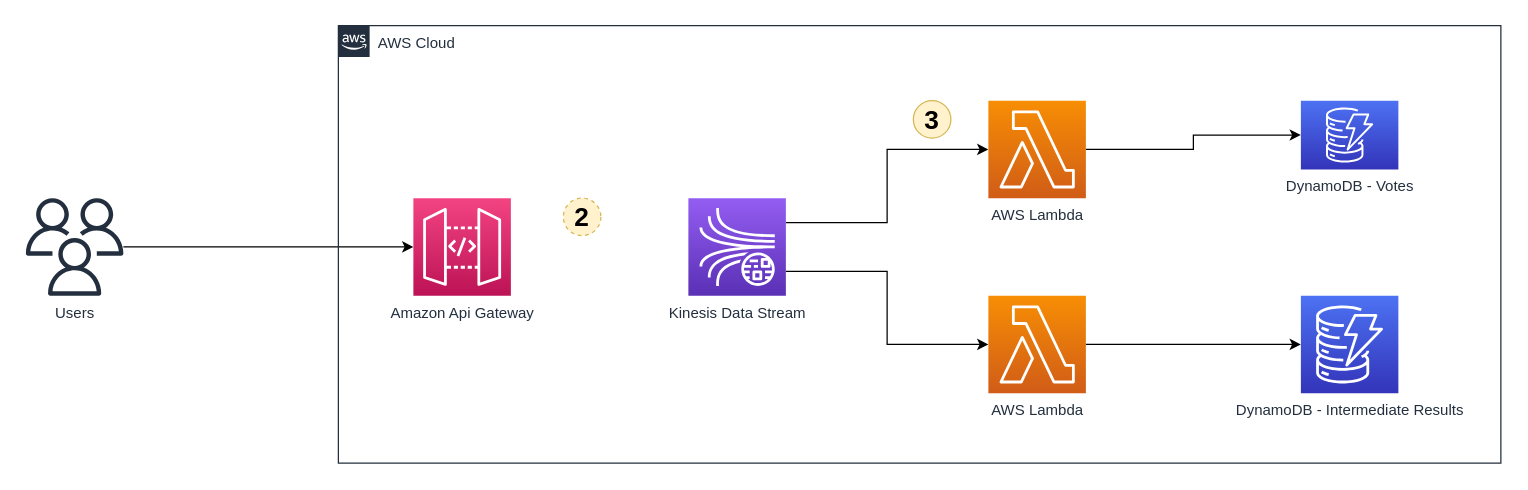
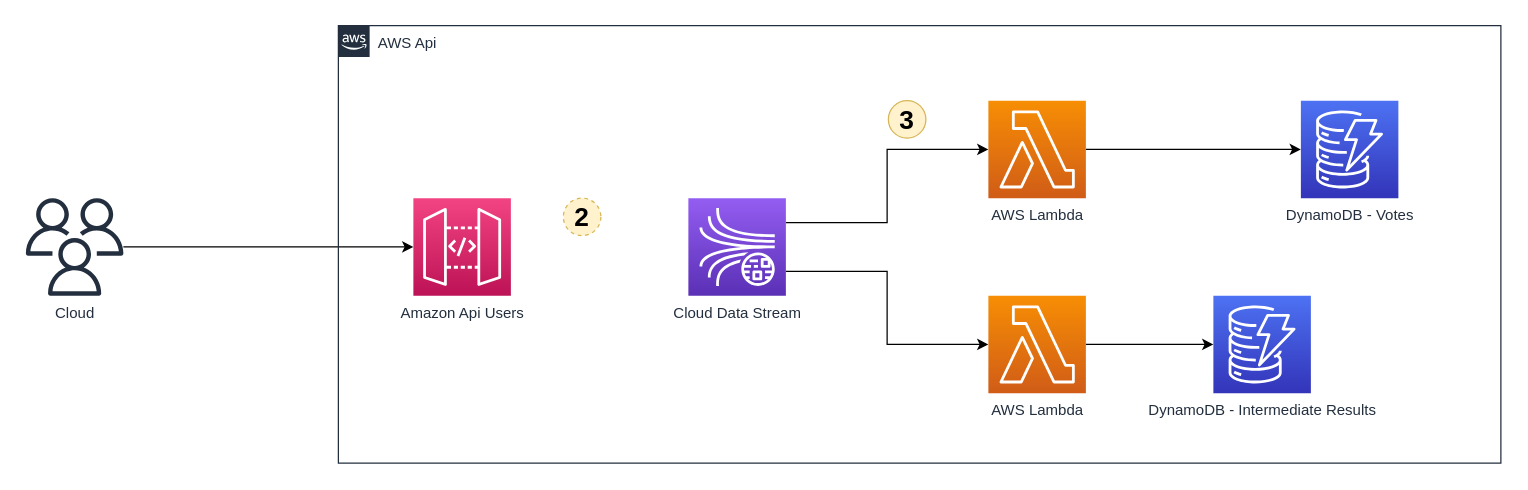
- <mxCell id="16" value="AWS Cloud" style="points=[[0,0],[0.25,0],[0.5,0],[0.75,0],[1,0],[1,0.25],[1,0.5],[1,0.75],[1,1],[0.75,1],[0.5,1],[0.25,1],[0,1],[0,0.75],[0,0.5],[0,0.25]];outlineConnect=0;gradientColor=none;html=1;whiteSpace=wrap;fontSize=12;fontStyle=0;shape=mxgraph.aws4.group;grIcon=mxgraph.aws4.group_aws_cloud_alt;strokeColor=#232F3E;fillColor=none;verticalAlign=top;align=left;spacingLeft=30;fontColor=#232F3E;dashed=0;" vertex="1" parent="1"><mxGeometry x="270" y="20" width="930" height="350" as="geometry" /></mxCell>
+ <mxCell id="16" value="AWS Api" style="points=[[0,0],[0.25,0],[0.5,0],[0.75,0],[1,0],[1,0.25],[1,0.5],[1,0.75],[1,1],[0.75,1],[0.5,1],[0.25,1],[0,1],[0,0.75],[0,0.5],[0,0.25]];outlineConnect=0;gradientColor=none;html=1;whiteSpace=wrap;fontSize=12;fontStyle=0;shape=mxgraph.aws4.group;grIcon=mxgraph.aws4.group_aws_cloud_alt;strokeColor=#232F3E;fillColor=none;verticalAlign=top;align=left;spacingLeft=30;fontColor=#232F3E;dashed=0;" vertex="1" parent="1"><mxGeometry x="270" y="20" width="930" height="350" as="geometry" /></mxCell>
- <mxCell id="13" value="&lt;b&gt;&lt;font style=&quot;font-size: 21px&quot;&gt;3&lt;/font&gt;&lt;/b&gt;" style="ellipse;whiteSpace=wrap;html=1;aspect=fixed;fillColor=#fff2cc;strokeColor=#d6b656;" vertex="1" parent="1"><mxGeometry x="730" y="80" width="30" height="30" as="geometry" /></mxCell>
+ <mxCell id="13" value="&lt;b&gt;&lt;font style=&quot;font-size: 21px&quot;&gt;3&lt;/font&gt;&lt;/b&gt;" style="ellipse;whiteSpace=wrap;html=1;aspect=fixed;fillColor=#fff2cc;strokeColor=#d6b656;" vertex="1" parent="1"><mxGeometry x="710" y="80" width="30" height="30" as="geometry" /></mxCell>
- <mxCell id="10" value="DynamoDB - Votes" style="points=[[0,0,0],[0.25,0,0],[0.5,0,0],[0.75,0,0],[1,0,0],[0,1,0],[0.25,1,0],[0.5,1,0],[0.75,1,0],[1,1,0],[0,0.25,0],[0,0.5,0],[0,0.75,0],[1,0.25,0],[1,0.5,0],[1,0.75,0]];outlineConnect=0;fontColor=#232F3E;gradientColor=#4D72F3;gradientDirection=north;fillColor=#3334B9;strokeColor=#ffffff;dashed=0;verticalLabelPosition=bottom;verticalAlign=top;align=center;html=1;fontSize=12;fontStyle=0;aspect=fixed;shape=mxgraph.aws4.resourceIcon;resIcon=mxgraph.aws4.dynamodb;" vertex="1" parent="1"><mxGeometry x="1040" y="80" width="78" height="55" as="geometry" /></mxCell>
+ <mxCell id="10" value="DynamoDB - Votes" style="points=[[0,0,0],[0.25,0,0],[0.5,0,0],[0.75,0,0],[1,0,0],[0,1,0],[0.25,1,0],[0.5,1,0],[0.75,1,0],[1,1,0],[0,0.25,0],[0,0.5,0],[0,0.75,0],[1,0.25,0],[1,0.5,0],[1,0.75,0]];outlineConnect=0;fontColor=#232F3E;gradientColor=#4D72F3;gradientDirection=north;fillColor=#3334B9;strokeColor=#ffffff;dashed=0;verticalLabelPosition=bottom;verticalAlign=top;align=center;html=1;fontSize=12;fontStyle=0;aspect=fixed;shape=mxgraph.aws4.resourceIcon;resIcon=mxgraph.aws4.dynamodb;" vertex="1" parent="1"><mxGeometry x="1040" y="80" width="78" height="78" as="geometry" /></mxCell>
- <mxCell id="15" value="Users" style="outlineConnect=0;fontColor=#232F3E;gradientColor=none;fillColor=#232F3E;strokeColor=none;dashed=0;verticalLabelPosition=bottom;verticalAlign=top;align=center;html=1;fontSize=12;fontStyle=0;aspect=fixed;pointerEvents=1;shape=mxgraph.aws4.users;" vertex="1" parent="1"><mxGeometry x="20" y="158" width="78" height="78" as="geometry" /></mxCell>
+ <mxCell id="15" value="Cloud" style="outlineConnect=0;fontColor=#232F3E;gradientColor=none;fillColor=#232F3E;strokeColor=none;dashed=0;verticalLabelPosition=bottom;verticalAlign=top;align=center;html=1;fontSize=12;fontStyle=0;aspect=fixed;pointerEvents=1;shape=mxgraph.aws4.users;" vertex="1" parent="1"><mxGeometry x="20" y="158" width="78" height="78" as="geometry" /></mxCell>
- <mxCell id="5" value="Amazon Api Gateway" style="points=[[0,0,0],[0.25,0,0],[0.5,0,0],[0.75,0,0],[1,0,0],[0,1,0],[0.25,1,0],[0.5,1,0],[0.75,1,0],[1,1,0],[0,0.25,0],[0,0.5,0],[0,0.75,0],[1,0.25,0],[1,0.5,0],[1,0.75,0]];outlineConnect=0;fontColor=#232F3E;gradientColor=#F34482;gradientDirection=north;fillColor=#BC1356;strokeColor=#ffffff;dashed=0;verticalLabelPosition=bottom;verticalAlign=top;align=center;html=1;fontSize=12;fontStyle=0;aspect=fixed;shape=mxgraph.aws4.resourceIcon;resIcon=mxgraph.aws4.api_gateway;" vertex="1" parent="1"><mxGeometry x="330" y="158" width="78" height="78" as="geometry" /></mxCell>
+ <mxCell id="5" value="Amazon Api Users" style="points=[[0,0,0],[0.25,0,0],[0.5,0,0],[0.75,0,0],[1,0,0],[0,1,0],[0.25,1,0],[0.5,1,0],[0.75,1,0],[1,1,0],[0,0.25,0],[0,0.5,0],[0,0.75,0],[1,0.25,0],[1,0.5,0],[1,0.75,0]];outlineConnect=0;fontColor=#232F3E;gradientColor=#F34482;gradientDirection=north;fillColor=#BC1356;strokeColor=#ffffff;dashed=0;verticalLabelPosition=bottom;verticalAlign=top;align=center;html=1;fontSize=12;fontStyle=0;aspect=fixed;shape=mxgraph.aws4.resourceIcon;resIcon=mxgraph.aws4.api_gateway;" vertex="1" parent="1"><mxGeometry x="330" y="158" width="78" height="78" as="geometry" /></mxCell>
- <mxCell id="4" value="Kinesis Data Stream" style="points=[[0,0,0],[0.25,0,0],[0.5,0,0],[0.75,0,0],[1,0,0],[0,1,0],[0.25,1,0],[0.5,1,0],[0.75,1,0],[1,1,0],[0,0.25,0],[0,0.5,0],[0,0.75,0],[1,0.25,0],[1,0.5,0],[1,0.75,0]];outlineConnect=0;fontColor=#232F3E;gradientColor=#945DF2;gradientDirection=north;fillColor=#5A30B5;strokeColor=#ffffff;dashed=0;verticalLabelPosition=bottom;verticalAlign=top;align=center;html=1;fontSize=12;fontStyle=0;aspect=fixed;shape=mxgraph.aws4.resourceIcon;resIcon=mxgraph.aws4.kinesis_data_streams;" vertex="1" parent="1"><mxGeometry x="550" y="158" width="78" height="78" as="geometry" /></mxCell>
+ <mxCell id="4" value="Cloud Data Stream" style="points=[[0,0,0],[0.25,0,0],[0.5,0,0],[0.75,0,0],[1,0,0],[0,1,0],[0.25,1,0],[0.5,1,0],[0.75,1,0],[1,1,0],[0,0.25,0],[0,0.5,0],[0,0.75,0],[1,0.25,0],[1,0.5,0],[1,0.75,0]];outlineConnect=0;fontColor=#232F3E;gradientColor=#945DF2;gradientDirection=north;fillColor=#5A30B5;strokeColor=#ffffff;dashed=0;verticalLabelPosition=bottom;verticalAlign=top;align=center;html=1;fontSize=12;fontStyle=0;aspect=fixed;shape=mxgraph.aws4.resourceIcon;resIcon=mxgraph.aws4.kinesis_data_streams;" vertex="1" parent="1"><mxGeometry x="550" y="158" width="78" height="78" as="geometry" /></mxCell>
- <mxCell id="11" value="DynamoDB - Intermediate Results" style="points=[[0,0,0],[0.25,0,0],[0.5,0,0],[0.75,0,0],[1,0,0],[0,1,0],[0.25,1,0],[0.5,1,0],[0.75,1,0],[1,1,0],[0,0.25,0],[0,0.5,0],[0,0.75,0],[1,0.25,0],[1,0.5,0],[1,0.75,0]];outlineConnect=0;fontColor=#232F3E;gradientColor=#4D72F3;gradientDirection=north;fillColor=#3334B9;strokeColor=#ffffff;dashed=0;verticalLabelPosition=bottom;verticalAlign=top;align=center;html=1;fontSize=12;fontStyle=0;aspect=fixed;shape=mxgraph.aws4.resourceIcon;resIcon=mxgraph.aws4.dynamodb;" vertex="1" parent="1"><mxGeometry x="1040" y="236" width="78" height="78" as="geometry" /></mxCell>
+ <mxCell id="11" value="DynamoDB - Intermediate Results" style="points=[[0,0,0],[0.25,0,0],[0.5,0,0],[0.75,0,0],[1,0,0],[0,1,0],[0.25,1,0],[0.5,1,0],[0.75,1,0],[1,1,0],[0,0.25,0],[0,0.5,0],[0,0.75,0],[1,0.25,0],[1,0.5,0],[1,0.75,0]];outlineConnect=0;fontColor=#232F3E;gradientColor=#4D72F3;gradientDirection=north;fillColor=#3334B9;strokeColor=#ffffff;dashed=0;verticalLabelPosition=bottom;verticalAlign=top;align=center;html=1;fontSize=12;fontStyle=0;aspect=fixed;shape=mxgraph.aws4.resourceIcon;resIcon=mxgraph.aws4.dynamodb;" vertex="1" parent="1"><mxGeometry x="970" y="236" width="78" height="78" as="geometry" /></mxCell>
